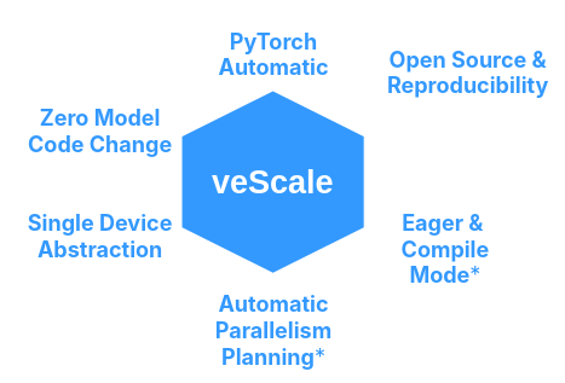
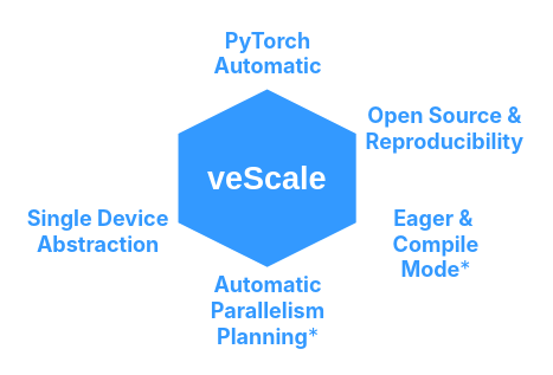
- <mxCell id="8" value="&lt;h2 style=&quot;box-sizing: border-box; border-width: 0px; border-style: solid; border-color: rgb(229, 231, 235); --tw-border-spacing-x: 0; --tw-border-spacing-y: 0; --tw-translate-x: 0; --tw-translate-y: 0; --tw-rotate: 0; --tw-skew-x: 0; --tw-skew-y: 0; --tw-scale-x: 1; --tw-scale-y: 1; --tw-pan-x: ; --tw-pan-y: ; --tw-pinch-zoom: ; --tw-scroll-snap-strictness: proximity; --tw-ordinal: ; --tw-slashed-zero: ; --tw-numeric-figure: ; --tw-numeric-spacing: ; --tw-numeric-fraction: ; --tw-ring-inset: ; --tw-ring-offset-width: 0px; --tw-ring-offset-color: #fff; --tw-ring-color: rgb(59 130 246 / 0.5); --tw-ring-offset-shadow: 0 0 #0000; --tw-ring-shadow: 0 0 #0000; --tw-shadow: 0 0 #0000; --tw-shadow-colored: 0 0 #0000; --tw-blur: ; --tw-brightness: ; --tw-contrast: ; --tw-grayscale: ; --tw-hue-rotate: ; --tw-invert: ; --tw-saturate: ; --tw-sepia: ; --tw-drop-shadow: ; --tw-backdrop-blur: ; --tw-backdrop-brightness: ; --tw-backdrop-contrast: ; --tw-backdrop-grayscale: ; --tw-backdrop-hue-rotate: ; --tw-backdrop-invert: ; --tw-backdrop-opacity: ; --tw-backdrop-saturate: ; --tw-backdrop-sepia: ; view-transition-name: none; --tw-gradient-from-position: ; --tw-gradient-via-position: ; --tw-gradient-to-position: ; --tw-contain-size: ; --tw-contain-layout: ; --tw-contain-paint: ; --tw-contain-style: ; font-size: 24px; font-weight: 700; margin: 0px; font-family: &amp;quot;Inter var experimental&amp;quot;, &amp;quot;Inter var&amp;quot;, -apple-system, &amp;quot;system-ui&amp;quot;, &amp;quot;Segoe UI&amp;quot;, Roboto, Oxygen, Ubuntu, Cantarell, &amp;quot;Fira Sans&amp;quot;, &amp;quot;Droid Sans&amp;quot;, &amp;quot;Helvetica Neue&amp;quot;, sans-serif; font-style: normal; font-variant-ligatures: normal; font-variant-caps: normal; letter-spacing: normal; orphans: 2; text-indent: 0px; text-transform: none; widows: 2; word-spacing: 0px; -webkit-text-stroke-width: 0px; text-decoration-thickness: initial; text-decoration-style: initial; text-decoration-color: initial;&quot; class=&quot;font-bold text-center&quot;&gt;Open Source &amp;amp; Reproducibility&lt;/h2&gt;" style="text;whiteSpace=wrap;html=1;fontColor=#3399FF;fontSize=24;align=center;" parent="1" vertex="1"><mxGeometry x="415" y="45" width="200" height="80" as="geometry" /></mxCell>
+ <mxCell id="8" value="&lt;h2 style=&quot;box-sizing: border-box; border-width: 0px; border-style: solid; border-color: rgb(229, 231, 235); --tw-border-spacing-x: 0; --tw-border-spacing-y: 0; --tw-translate-x: 0; --tw-translate-y: 0; --tw-rotate: 0; --tw-skew-x: 0; --tw-skew-y: 0; --tw-scale-x: 1; --tw-scale-y: 1; --tw-pan-x: ; --tw-pan-y: ; --tw-pinch-zoom: ; --tw-scroll-snap-strictness: proximity; --tw-ordinal: ; --tw-slashed-zero: ; --tw-numeric-figure: ; --tw-numeric-spacing: ; --tw-numeric-fraction: ; --tw-ring-inset: ; --tw-ring-offset-width: 0px; --tw-ring-offset-color: #fff; --tw-ring-color: rgb(59 130 246 / 0.5); --tw-ring-offset-shadow: 0 0 #0000; --tw-ring-shadow: 0 0 #0000; --tw-shadow: 0 0 #0000; --tw-shadow-colored: 0 0 #0000; --tw-blur: ; --tw-brightness: ; --tw-contrast: ; --tw-grayscale: ; --tw-hue-rotate: ; --tw-invert: ; --tw-saturate: ; --tw-sepia: ; --tw-drop-shadow: ; --tw-backdrop-blur: ; --tw-backdrop-brightness: ; --tw-backdrop-contrast: ; --tw-backdrop-grayscale: ; --tw-backdrop-hue-rotate: ; --tw-backdrop-invert: ; --tw-backdrop-opacity: ; --tw-backdrop-saturate: ; --tw-backdrop-sepia: ; view-transition-name: none; --tw-gradient-from-position: ; --tw-gradient-via-position: ; --tw-gradient-to-position: ; --tw-contain-size: ; --tw-contain-layout: ; --tw-contain-paint: ; --tw-contain-style: ; font-size: 24px; font-weight: 700; margin: 0px; font-family: &amp;quot;Inter var experimental&amp;quot;, &amp;quot;Inter var&amp;quot;, -apple-system, &amp;quot;system-ui&amp;quot;, &amp;quot;Segoe UI&amp;quot;, Roboto, Oxygen, Ubuntu, Cantarell, &amp;quot;Fira Sans&amp;quot;, &amp;quot;Droid Sans&amp;quot;, &amp;quot;Helvetica Neue&amp;quot;, sans-serif; font-style: normal; font-variant-ligatures: normal; font-variant-caps: normal; letter-spacing: normal; orphans: 2; text-indent: 0px; text-transform: none; widows: 2; word-spacing: 0px; -webkit-text-stroke-width: 0px; text-decoration-thickness: initial; text-decoration-style: initial; text-decoration-color: initial;&quot; class=&quot;font-bold text-center&quot;&gt;Open Source &amp;amp; Reproducibility&lt;/h2&gt;" style="text;whiteSpace=wrap;html=1;fontColor=#3399FF;fontSize=24;align=center;" parent="1" vertex="1"><mxGeometry x="400" y="110" width="200" height="80" as="geometry" /></mxCell>
- <mxCell id="4" value="&lt;h2 class=&quot;font-bold text-center&quot; style=&quot;box-sizing: border-box; border-width: 0px; border-style: solid; border-color: rgb(229, 231, 235); --tw-border-spacing-x: 0; --tw-border-spacing-y: 0; --tw-translate-x: 0; --tw-translate-y: 0; --tw-rotate: 0; --tw-skew-x: 0; --tw-skew-y: 0; --tw-scale-x: 1; --tw-scale-y: 1; --tw-pan-x: ; --tw-pan-y: ; --tw-pinch-zoom: ; --tw-scroll-snap-strictness: proximity; --tw-ordinal: ; --tw-slashed-zero: ; --tw-numeric-figure: ; --tw-numeric-spacing: ; --tw-numeric-fraction: ; --tw-ring-inset: ; --tw-ring-offset-width: 0px; --tw-ring-offset-color: #fff; --tw-ring-color: rgb(59 130 246 / 0.5); --tw-ring-offset-shadow: 0 0 #0000; --tw-ring-shadow: 0 0 #0000; --tw-shadow: 0 0 #0000; --tw-shadow-colored: 0 0 #0000; --tw-blur: ; --tw-brightness: ; --tw-contrast: ; --tw-grayscale: ; --tw-hue-rotate: ; --tw-invert: ; --tw-saturate: ; --tw-sepia: ; --tw-drop-shadow: ; --tw-backdrop-blur: ; --tw-backdrop-brightness: ; --tw-backdrop-contrast: ; --tw-backdrop-grayscale: ; --tw-backdrop-hue-rotate: ; --tw-backdrop-invert: ; --tw-backdrop-opacity: ; --tw-backdrop-saturate: ; --tw-backdrop-sepia: ; view-transition-name: none; --tw-gradient-from-position: ; --tw-gradient-via-position: ; --tw-gradient-to-position: ; --tw-contain-size: ; --tw-contain-layout: ; --tw-contain-paint: ; --tw-contain-style: ; font-size: 24px; margin: 0px; font-family: &amp;quot;Inter var experimental&amp;quot;, &amp;quot;Inter var&amp;quot;, -apple-system, &amp;quot;system-ui&amp;quot;, &amp;quot;Segoe UI&amp;quot;, Roboto, Oxygen, Ubuntu, Cantarell, &amp;quot;Fira Sans&amp;quot;, &amp;quot;Droid Sans&amp;quot;, &amp;quot;Helvetica Neue&amp;quot;, sans-serif;&quot;&gt;Zero Model Code Change&lt;/h2&gt;" style="text;html=1;align=center;verticalAlign=middle;whiteSpace=wrap;rounded=0;fontColor=#3399FF;fontSize=24;" parent="1" vertex="1"><mxGeometry x="20" y="100" width="180" height="90" as="geometry" /></mxCell>
- <mxCell id="6" value="&lt;h2 class=&quot;font-bold text-center&quot; style=&quot;border-color: rgb(229, 231, 235); color: rgb(51, 153, 255); box-sizing: border-box; border-width: 0px; border-style: solid; --tw-border-spacing-x: 0; --tw-border-spacing-y: 0; --tw-translate-x: 0; --tw-translate-y: 0; --tw-rotate: 0; --tw-skew-x: 0; --tw-skew-y: 0; --tw-scale-x: 1; --tw-scale-y: 1; --tw-pan-x: ; --tw-pan-y: ; --tw-pinch-zoom: ; --tw-scroll-snap-strictness: proximity; --tw-ordinal: ; --tw-slashed-zero: ; --tw-numeric-figure: ; --tw-numeric-spacing: ; --tw-numeric-fraction: ; --tw-ring-inset: ; --tw-ring-offset-width: 0px; --tw-ring-offset-color: #fff; --tw-ring-color: rgb(59 130 246 / 0.5); --tw-ring-offset-shadow: 0 0 #0000; --tw-ring-shadow: 0 0 #0000; --tw-shadow: 0 0 #0000; --tw-shadow-colored: 0 0 #0000; --tw-blur: ; --tw-brightness: ; --tw-contrast: ; --tw-grayscale: ; --tw-hue-rotate: ; --tw-invert: ; --tw-saturate: ; --tw-sepia: ; --tw-drop-shadow: ; --tw-backdrop-blur: ; --tw-backdrop-brightness: ; --tw-backdrop-contrast: ; --tw-backdrop-grayscale: ; --tw-backdrop-hue-rotate: ; --tw-backdrop-invert: ; --tw-backdrop-opacity: ; --tw-backdrop-saturate: ; --tw-backdrop-sepia: ; view-transition-name: none; --tw-gradient-from-position: ; --tw-gradient-via-position: ; --tw-gradient-to-position: ; --tw-contain-size: ; --tw-contain-layout: ; --tw-contain-paint: ; --tw-contain-style: ; font-size: 24px; margin: 0px; font-family: &amp;quot;Inter var experimental&amp;quot;, &amp;quot;Inter var&amp;quot;, -apple-system, &amp;quot;system-ui&amp;quot;, &amp;quot;Segoe UI&amp;quot;, Roboto, Oxygen, Ubuntu, Cantarell, &amp;quot;Fira Sans&amp;quot;, &amp;quot;Droid Sans&amp;quot;, &amp;quot;Helvetica Neue&amp;quot;, sans-serif;&quot;&gt;Automatic Parallelism Planning&lt;span style=&quot;font-weight: normal;&quot;&gt;*&lt;/span&gt;&lt;/h2&gt;" style="text;whiteSpace=wrap;html=1;fontSize=24;align=center;" parent="1" vertex="1"><mxGeometry x="226" y="315" width="150" height="100" as="geometry" /></mxCell>
+ <mxCell id="6" value="&lt;h2 class=&quot;font-bold text-center&quot; style=&quot;border-color: rgb(229, 231, 235); color: rgb(51, 153, 255); box-sizing: border-box; border-width: 0px; border-style: solid; --tw-border-spacing-x: 0; --tw-border-spacing-y: 0; --tw-translate-x: 0; --tw-translate-y: 0; --tw-rotate: 0; --tw-skew-x: 0; --tw-skew-y: 0; --tw-scale-x: 1; --tw-scale-y: 1; --tw-pan-x: ; --tw-pan-y: ; --tw-pinch-zoom: ; --tw-scroll-snap-strictness: proximity; --tw-ordinal: ; --tw-slashed-zero: ; --tw-numeric-figure: ; --tw-numeric-spacing: ; --tw-numeric-fraction: ; --tw-ring-inset: ; --tw-ring-offset-width: 0px; --tw-ring-offset-color: #fff; --tw-ring-color: rgb(59 130 246 / 0.5); --tw-ring-offset-shadow: 0 0 #0000; --tw-ring-shadow: 0 0 #0000; --tw-shadow: 0 0 #0000; --tw-shadow-colored: 0 0 #0000; --tw-blur: ; --tw-brightness: ; --tw-contrast: ; --tw-grayscale: ; --tw-hue-rotate: ; --tw-invert: ; --tw-saturate: ; --tw-sepia: ; --tw-drop-shadow: ; --tw-backdrop-blur: ; --tw-backdrop-brightness: ; --tw-backdrop-contrast: ; --tw-backdrop-grayscale: ; --tw-backdrop-hue-rotate: ; --tw-backdrop-invert: ; --tw-backdrop-opacity: ; --tw-backdrop-saturate: ; --tw-backdrop-sepia: ; view-transition-name: none; --tw-gradient-from-position: ; --tw-gradient-via-position: ; --tw-gradient-to-position: ; --tw-contain-size: ; --tw-contain-layout: ; --tw-contain-paint: ; --tw-contain-style: ; font-size: 24px; margin: 0px; font-family: &amp;quot;Inter var experimental&amp;quot;, &amp;quot;Inter var&amp;quot;, -apple-system, &amp;quot;system-ui&amp;quot;, &amp;quot;Segoe UI&amp;quot;, Roboto, Oxygen, Ubuntu, Cantarell, &amp;quot;Fira Sans&amp;quot;, &amp;quot;Droid Sans&amp;quot;, &amp;quot;Helvetica Neue&amp;quot;, sans-serif;&quot;&gt;Automatic Parallelism Planning&lt;span style=&quot;font-weight: normal;&quot;&gt;*&lt;/span&gt;&lt;/h2&gt;" style="text;whiteSpace=wrap;html=1;fontSize=24;align=center;" parent="1" vertex="1"><mxGeometry x="226" y="300" width="150" height="100" as="geometry" /></mxCell>
